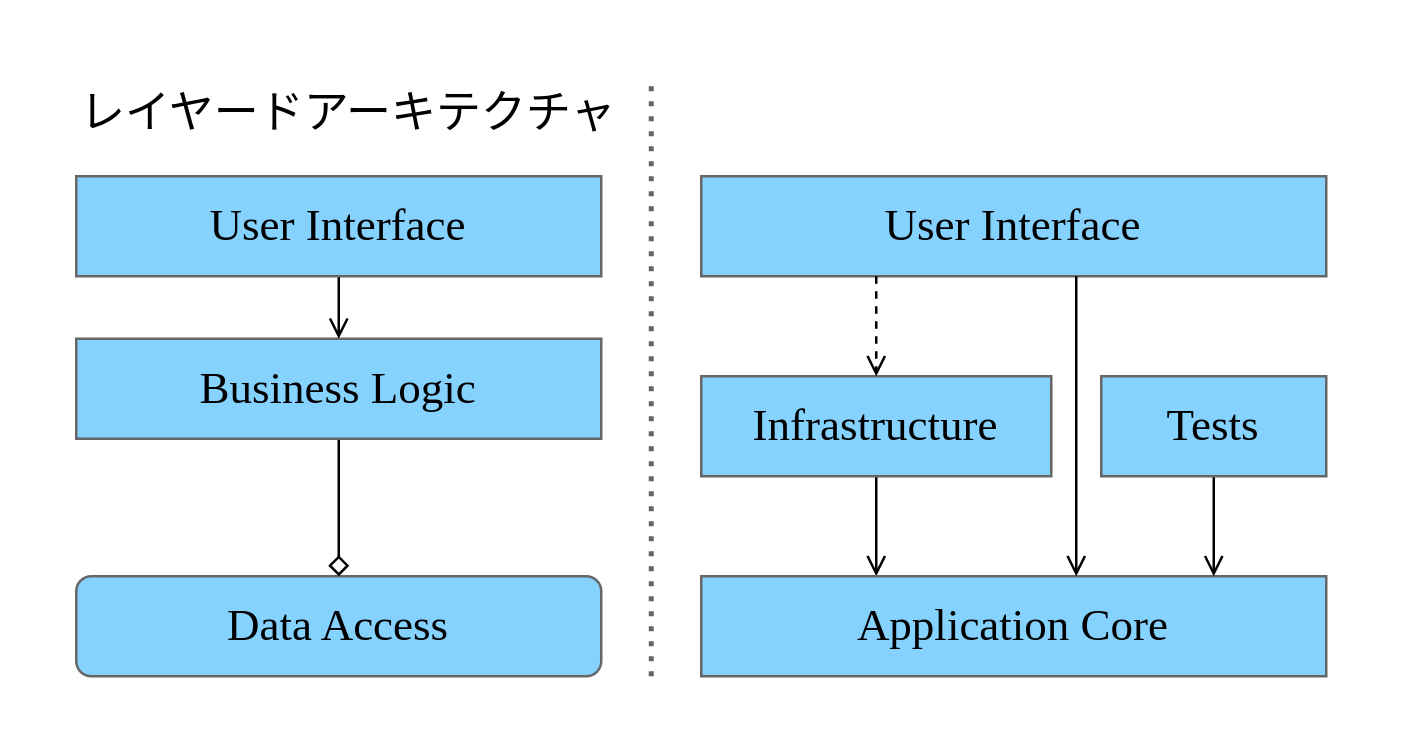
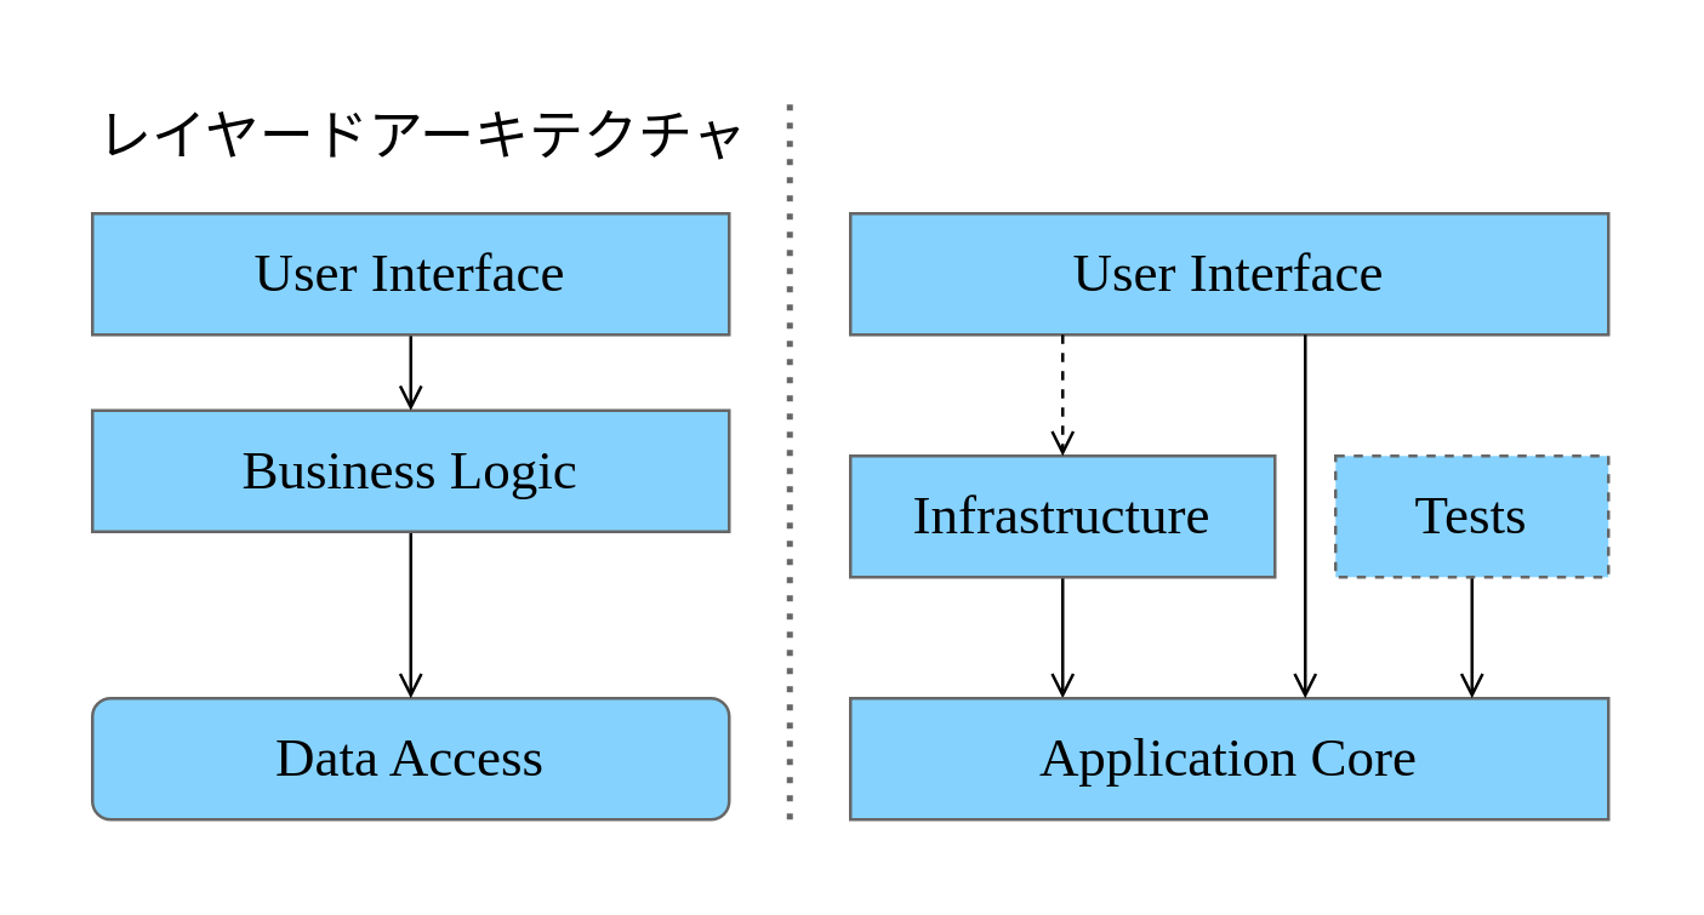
- <mxCell id="13" value="Tests" style="rounded=0;whiteSpace=wrap;html=1;fillColor=#85D2FF;strokeColor=#666666;fontColor=#000000;fontFamily=Noto Sans JP;fontSource=https%3A%2F%2Ffonts.googleapis.com%2Fcss%3Ffamily%3DNoto%2BSans%2BJP;fontSize=18;" vertex="1" parent="1"><mxGeometry x="440" y="150" width="90" height="40" as="geometry" /></mxCell>
+ <mxCell id="13" value="Tests" style="rounded=0;whiteSpace=wrap;html=1;fillColor=#85D2FF;strokeColor=#666666;fontColor=#000000;fontFamily=Noto Sans JP;fontSource=https%3A%2F%2Ffonts.googleapis.com%2Fcss%3Ffamily%3DNoto%2BSans%2BJP;fontSize=18;dashed=1;" vertex="1" parent="1"><mxGeometry x="440" y="150" width="90" height="40" as="geometry" /></mxCell>
- <mxCell id="4" style="edgeStyle=none;html=1;exitX=0.5;exitY=1;exitDx=0;exitDy=0;entryX=0.5;entryY=0;entryDx=0;entryDy=0;fontFamily=Noto Sans JP;fontSource=https%3A%2F%2Ffonts.googleapis.com%2Fcss%3Ffamily%3DNoto%2BSans%2BJP;fontSize=18;fontColor=#000000;endArrow=diamond;endFill=0;strokeColor=#000000;" edge="1" parent="1" source="5" target="3"><mxGeometry relative="1" as="geometry" /></mxCell>
+ <mxCell id="4" style="edgeStyle=none;html=1;exitX=0.5;exitY=1;exitDx=0;exitDy=0;entryX=0.5;entryY=0;entryDx=0;entryDy=0;fontFamily=Noto Sans JP;fontSource=https%3A%2F%2Ffonts.googleapis.com%2Fcss%3Ffamily%3DNoto%2BSans%2BJP;fontSize=18;fontColor=#000000;endArrow=open;endFill=0;strokeColor=#000000;" edge="1" parent="1" source="5" target="3"><mxGeometry relative="1" as="geometry" /></mxCell>
